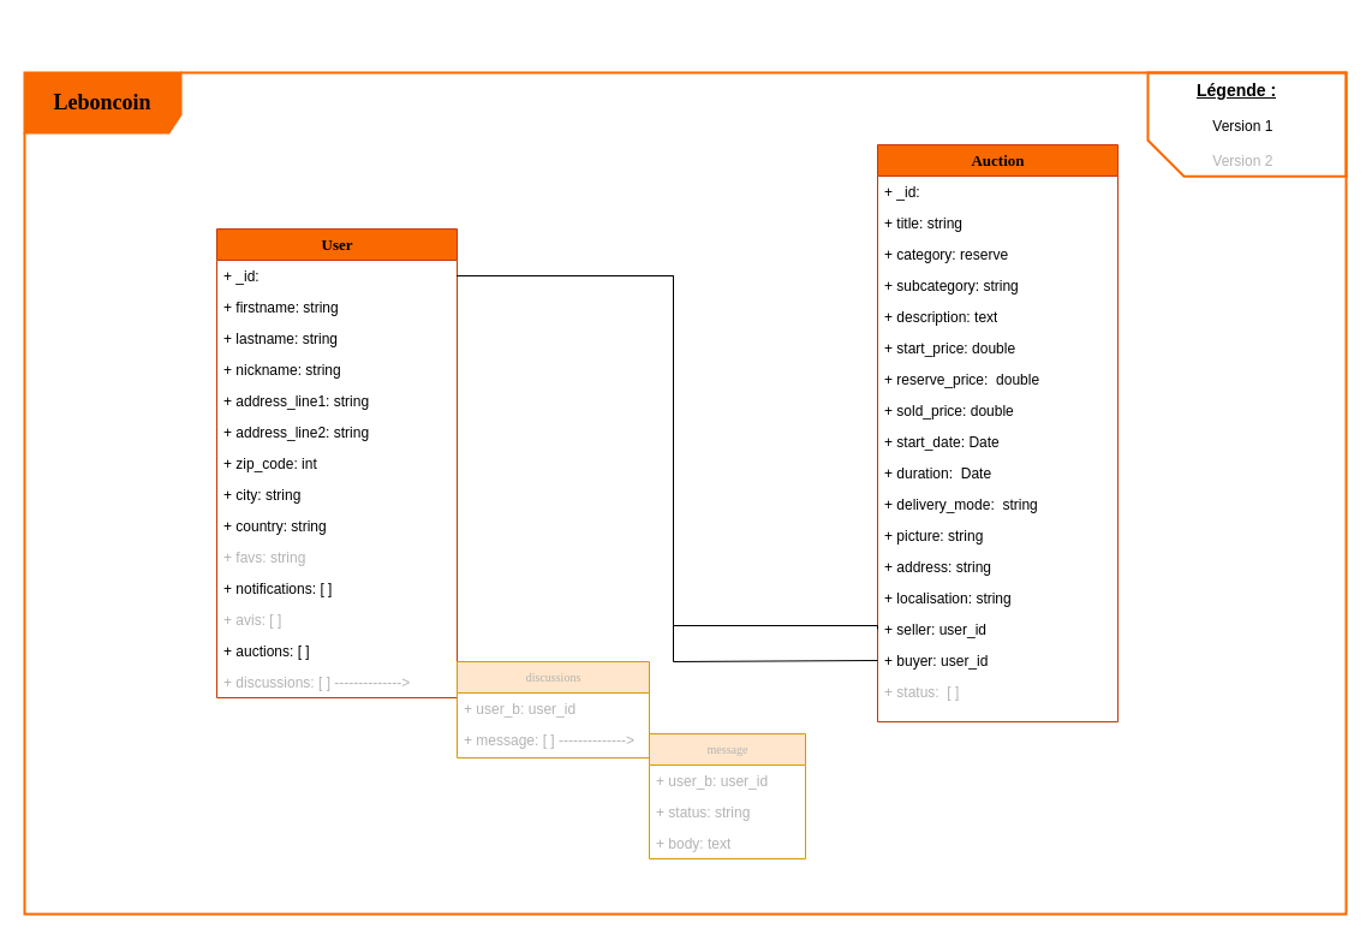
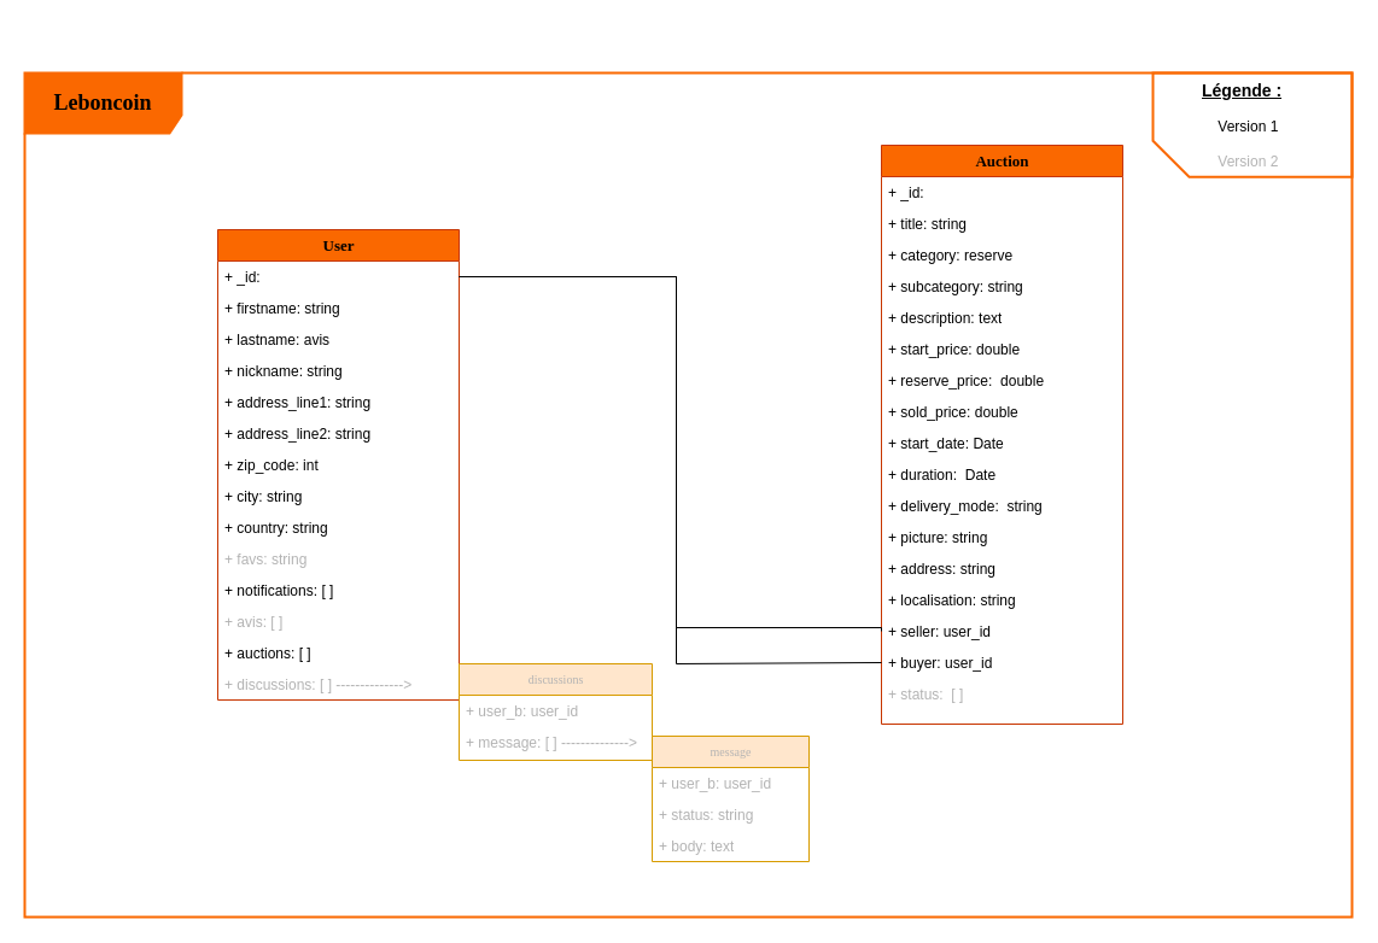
- <mxCell id="6" value="+ lastname: string" style="text;html=1;strokeColor=none;fillColor=none;align=left;verticalAlign=top;spacingLeft=4;spacingRight=4;whiteSpace=wrap;overflow=hidden;rotatable=0;points=[[0,0.5],[1,0.5]];portConstraint=eastwest;" parent="3" vertex="1"><mxGeometry y="78" width="200" height="26" as="geometry" /></mxCell>
+ <mxCell id="6" value="+ lastname: avis" style="text;html=1;strokeColor=none;fillColor=none;align=left;verticalAlign=top;spacingLeft=4;spacingRight=4;whiteSpace=wrap;overflow=hidden;rotatable=0;points=[[0,0.5],[1,0.5]];portConstraint=eastwest;" parent="3" vertex="1"><mxGeometry y="78" width="200" height="26" as="geometry" /></mxCell>
